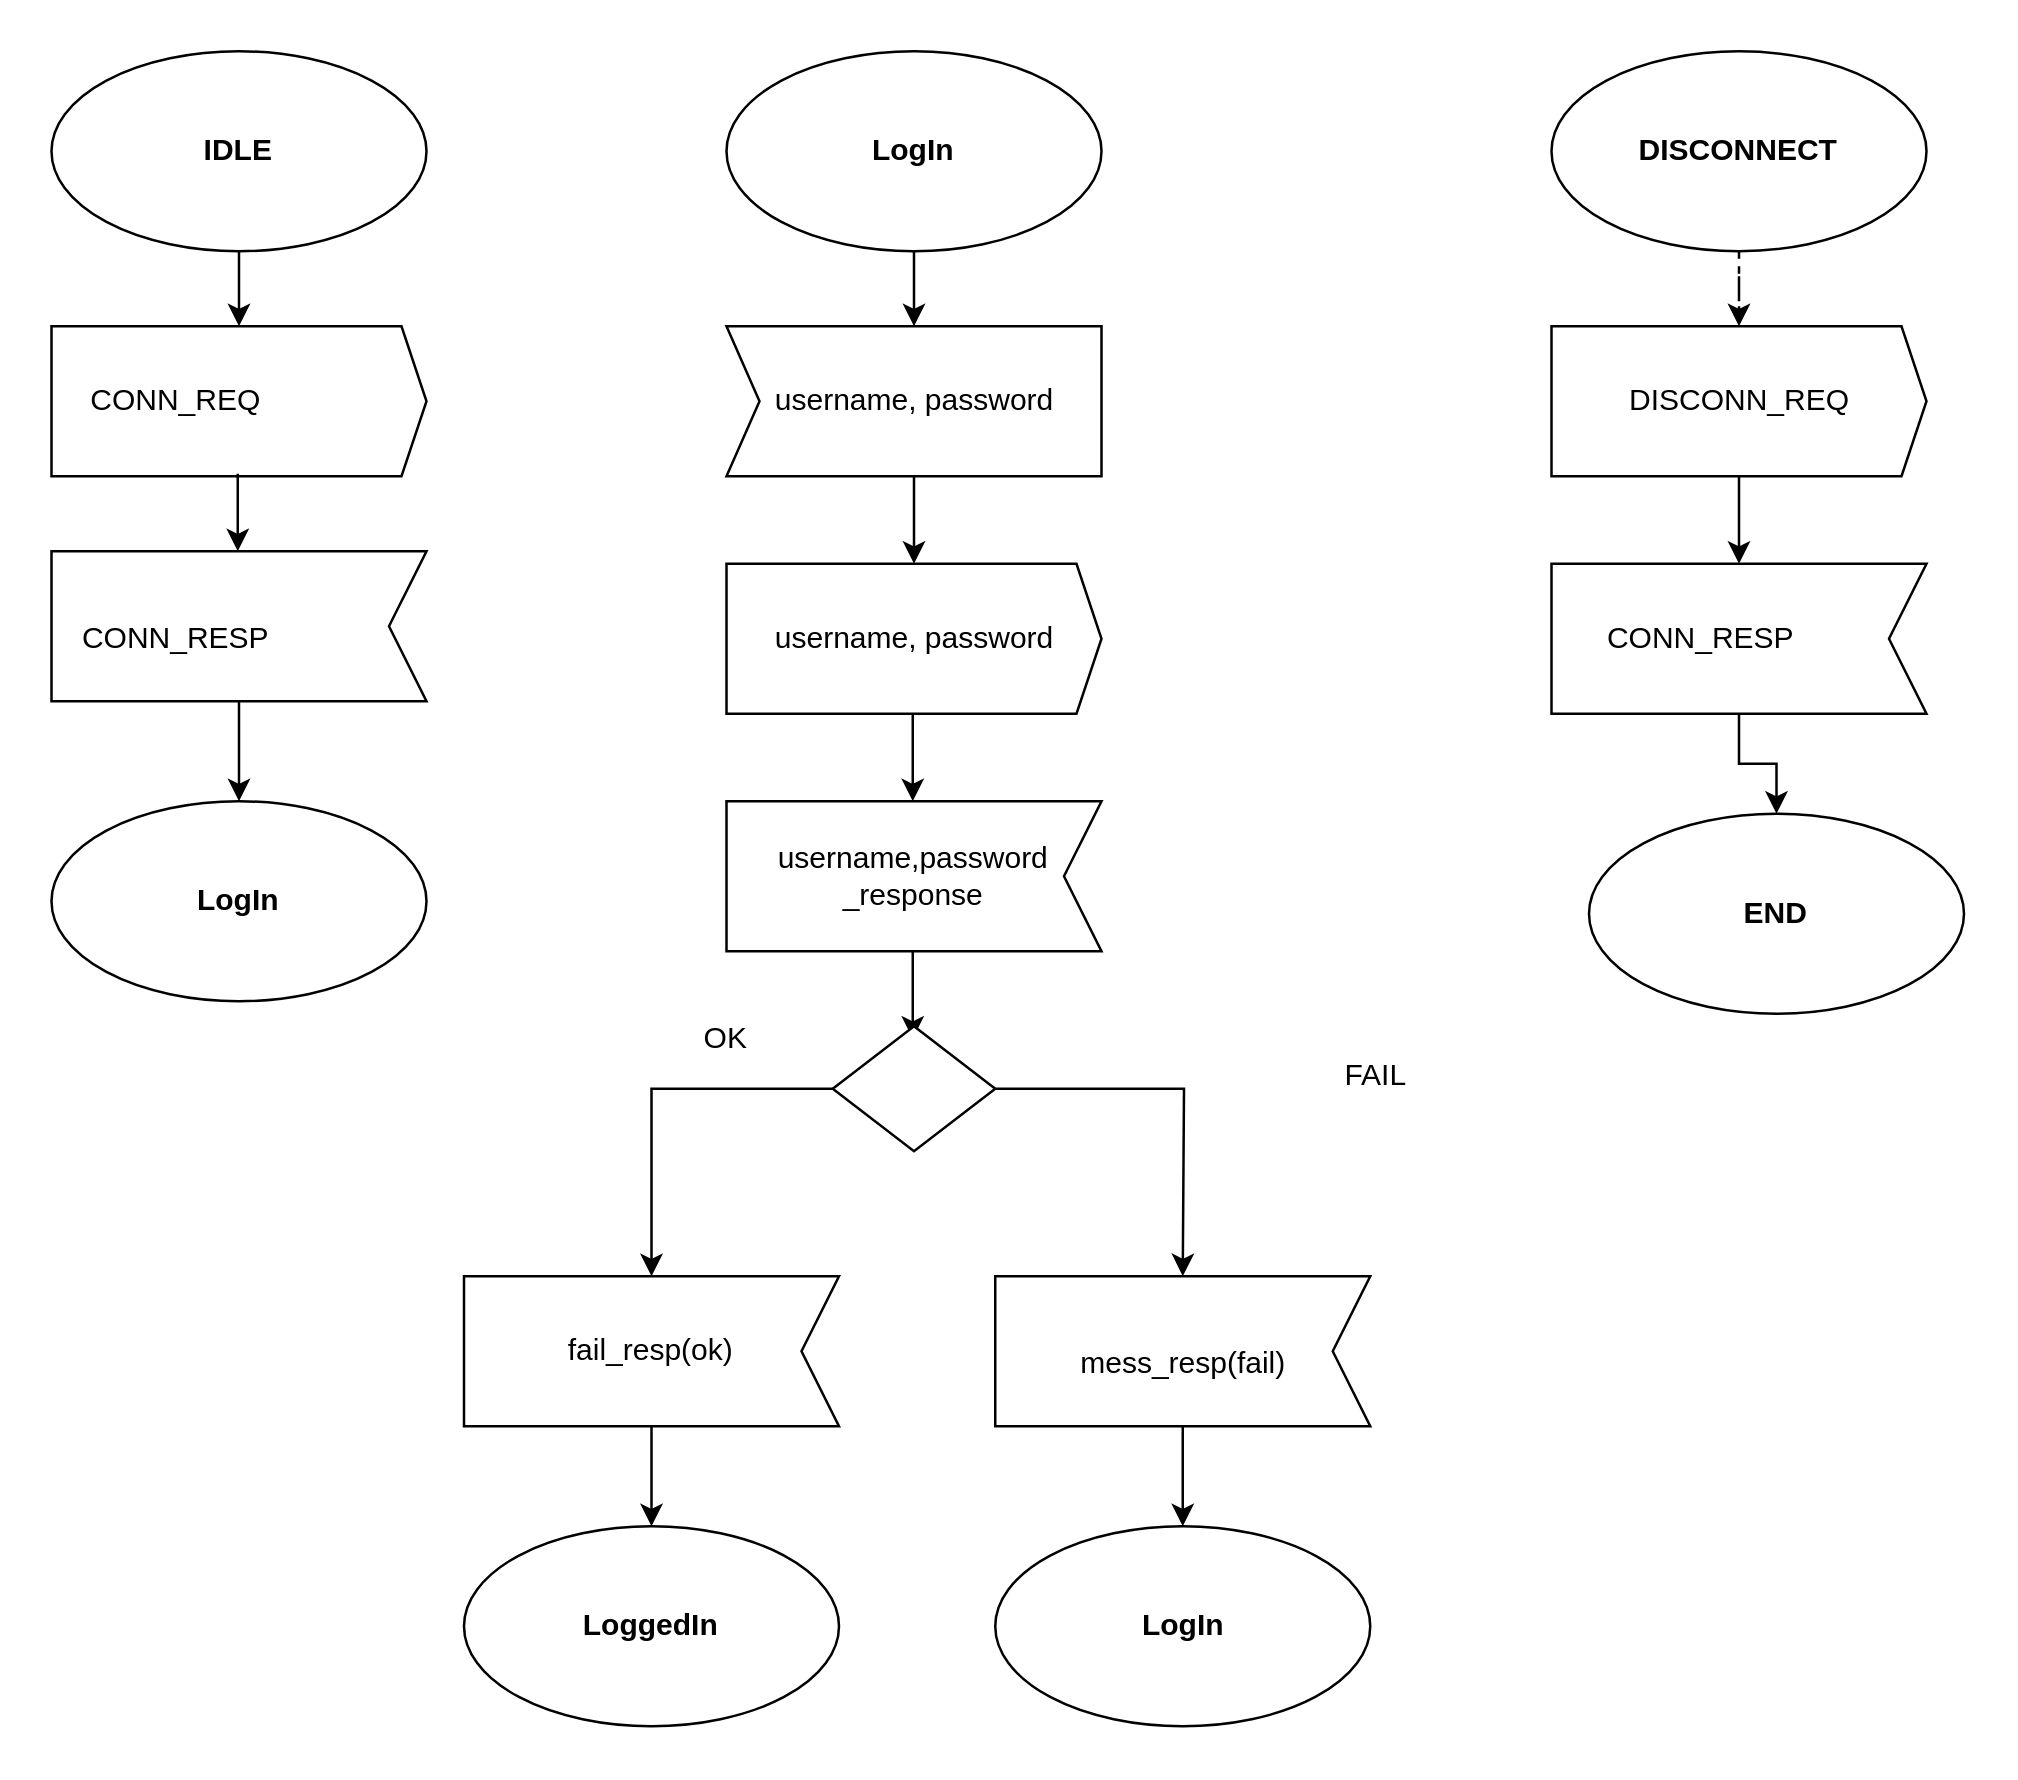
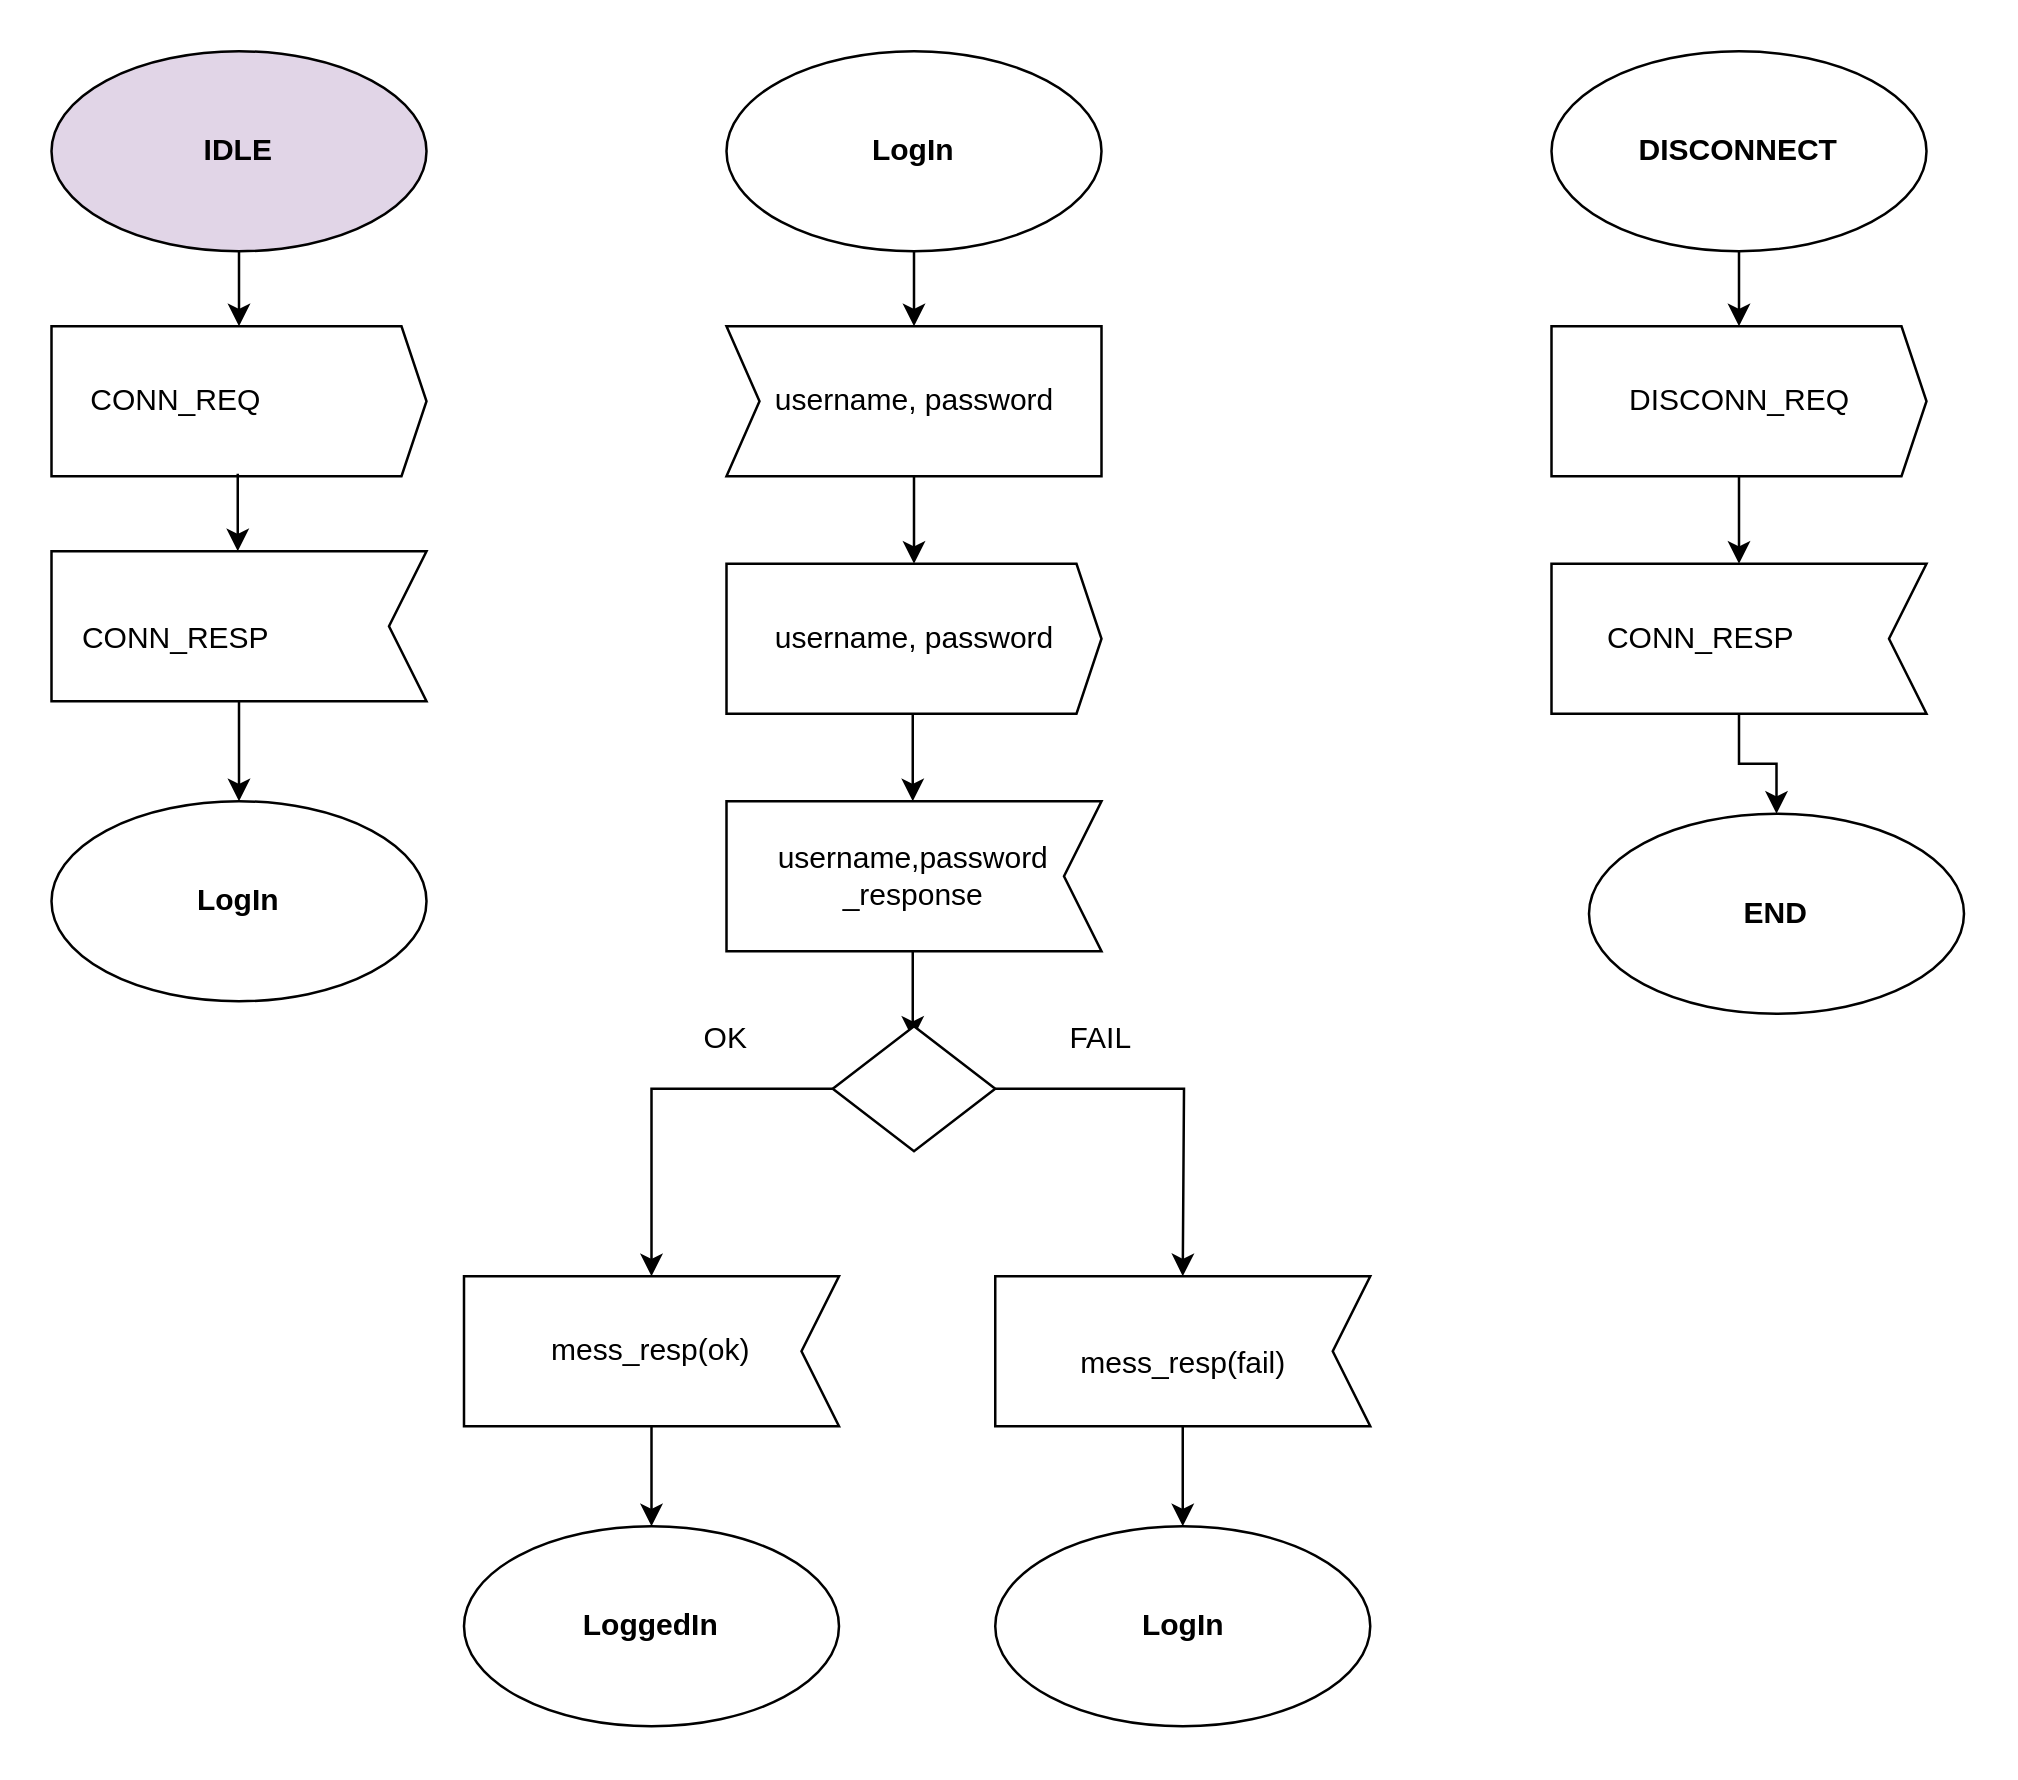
- <mxCell id="3" value="&lt;b&gt;IDLE&lt;/b&gt;" style="ellipse;whiteSpace=wrap;html=1;" vertex="1" parent="1"><mxGeometry x="20" y="20" width="150" height="80" as="geometry" /></mxCell>
+ <mxCell id="3" value="&lt;b&gt;IDLE&lt;/b&gt;" style="ellipse;whiteSpace=wrap;html=1;fillColor=#e1d5e7;" vertex="1" parent="1"><mxGeometry x="20" y="20" width="150" height="80" as="geometry" /></mxCell>
- <mxCell id="33" value="" style="edgeStyle=orthogonalEdgeStyle;rounded=0;orthogonalLoop=1;jettySize=auto;html=1;fontSize=12;dashed=1;" edge="1" parent="1" source="34" target="35"><mxGeometry relative="1" as="geometry" /></mxCell>
+ <mxCell id="33" value="" style="edgeStyle=orthogonalEdgeStyle;rounded=0;orthogonalLoop=1;jettySize=auto;html=1;fontSize=12;" edge="1" parent="1" source="34" target="35"><mxGeometry relative="1" as="geometry" /></mxCell>
- <mxCell id="28" value="FAIL" style="text;html=1;strokeColor=none;fillColor=none;align=center;verticalAlign=middle;whiteSpace=wrap;rounded=0;labelBackgroundColor=none;labelBorderColor=none;fontSize=12;" vertex="1" parent="1"><mxGeometry x="520" y="415" width="60" height="30" as="geometry" /></mxCell>
+ <mxCell id="28" value="FAIL" style="text;html=1;strokeColor=none;fillColor=none;align=center;verticalAlign=middle;whiteSpace=wrap;rounded=0;labelBackgroundColor=none;labelBorderColor=none;fontSize=12;" vertex="1" parent="1"><mxGeometry x="410" y="400" width="60" height="30" as="geometry" /></mxCell>
- <mxCell id="29" value="fail_resp(ok)" style="text;html=1;strokeColor=none;fillColor=none;align=center;verticalAlign=middle;whiteSpace=wrap;rounded=0;labelBackgroundColor=none;labelBorderColor=none;fontSize=12;" vertex="1" parent="1"><mxGeometry x="230" y="525" width="60" height="30" as="geometry" /></mxCell>
+ <mxCell id="29" value="mess_resp(ok)" style="text;html=1;strokeColor=none;fillColor=none;align=center;verticalAlign=middle;whiteSpace=wrap;rounded=0;labelBackgroundColor=none;labelBorderColor=none;fontSize=12;" vertex="1" parent="1"><mxGeometry x="230" y="525" width="60" height="30" as="geometry" /></mxCell>
